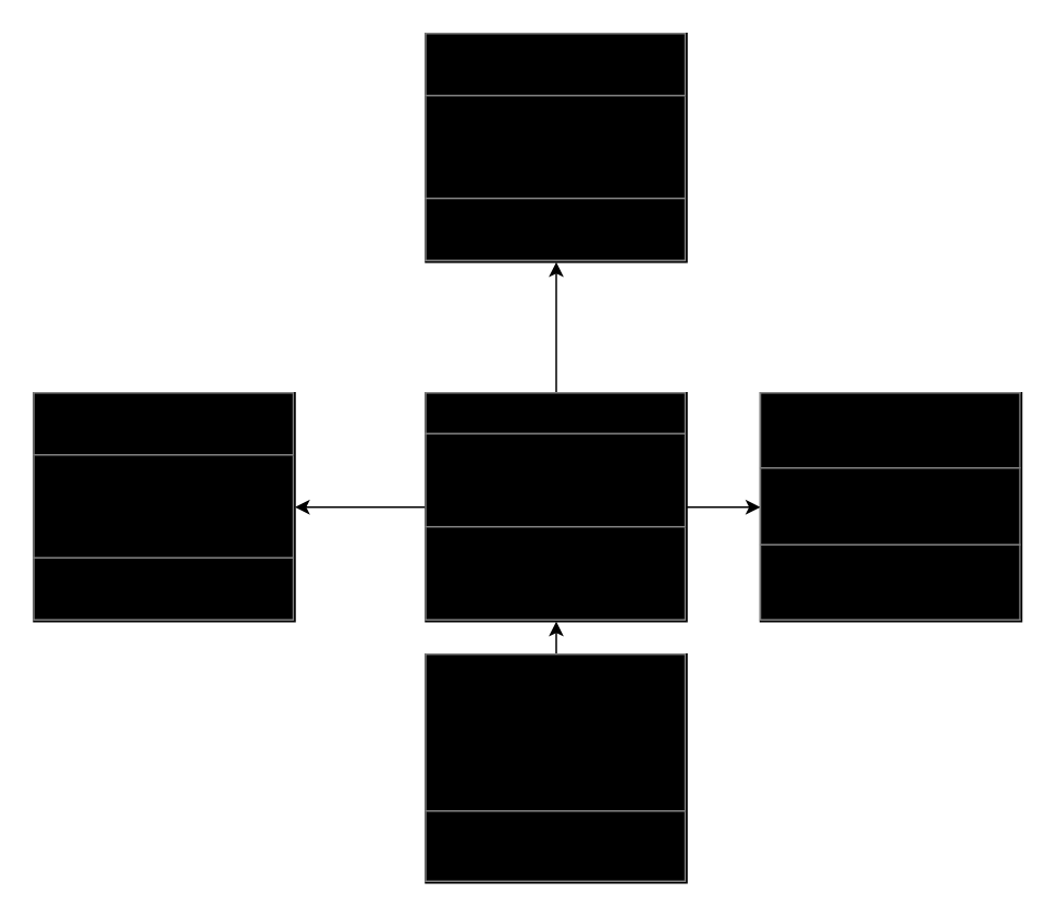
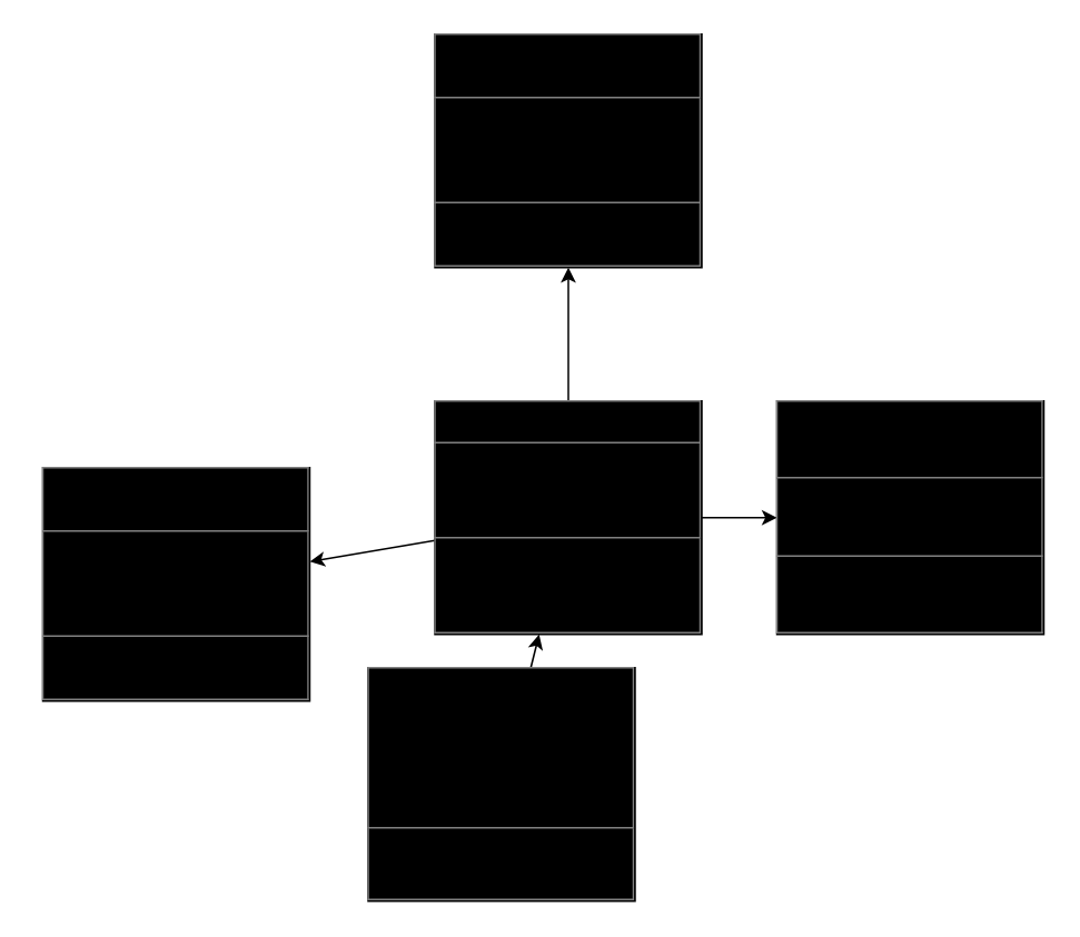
- <mxCell id="5" value="&lt;table border=&quot;1&quot; width=&quot;100%&quot; height=&quot;100%&quot; cellpadding=&quot;4&quot; style=&quot;width:100%;height:100%;border-collapse:collapse;&quot;&gt;&lt;tbody&gt;&lt;tr&gt;&lt;th align=&quot;center&quot;&gt;user&lt;/th&gt;&lt;/tr&gt;&lt;tr&gt;&lt;td align=&quot;center&quot;&gt;auth-&amp;gt;&amp;nbsp;&lt;br&gt;email, username, cookies&lt;br&gt;(refresh and access)&lt;/td&gt;&lt;/tr&gt;&lt;tr&gt;&lt;td align=&quot;center&quot;&gt;user credits&lt;br&gt;&lt;br&gt;user pdf(cloundinary)&lt;/td&gt;&lt;/tr&gt;&lt;/tbody&gt;&lt;/table&gt;" style="text;html=1;whiteSpace=wrap;strokeColor=#000000;fillColor=#000000;overflow=fill;" parent="1" vertex="1"><mxGeometry x="260" y="240" width="160" height="140" as="geometry" /></mxCell>
+ <mxCell id="5" value="&lt;table border=&quot;1&quot; width=&quot;100%&quot; height=&quot;100%&quot; cellpadding=&quot;4&quot; style=&quot;width:100%;height:100%;border-collapse:collapse;&quot;&gt;&lt;tbody&gt;&lt;tr&gt;&lt;th align=&quot;center&quot;&gt;user&lt;/th&gt;&lt;/tr&gt;&lt;tr&gt;&lt;td align=&quot;center&quot;&gt;auth-&amp;gt;&amp;nbsp;&lt;br&gt;email, username, cookies&lt;br&gt;(refresh and access)&lt;/td&gt;&lt;/tr&gt;&lt;tr&gt;&lt;td align=&quot;center&quot;&gt;user credits&lt;br&gt;&lt;br&gt;user history(cloundinary)&lt;/td&gt;&lt;/tr&gt;&lt;/tbody&gt;&lt;/table&gt;" style="text;html=1;whiteSpace=wrap;strokeColor=#000000;fillColor=#000000;overflow=fill;" parent="1" vertex="1"><mxGeometry x="260" y="240" width="160" height="140" as="geometry" /></mxCell>
- <mxCell id="9" value="&lt;table border=&quot;1&quot; width=&quot;100%&quot; height=&quot;100%&quot; cellpadding=&quot;4&quot; style=&quot;width:100%;height:100%;border-collapse:collapse;&quot;&gt;&lt;tbody&gt;&lt;tr&gt;&lt;th align=&quot;center&quot;&gt;i love api&lt;/th&gt;&lt;/tr&gt;&lt;tr&gt;&lt;td align=&quot;center&quot;&gt;api intergration for different services&lt;/td&gt;&lt;/tr&gt;&lt;tr&gt;&lt;td align=&quot;center&quot;&gt;&lt;br&gt;&lt;/td&gt;&lt;/tr&gt;&lt;/tbody&gt;&lt;/table&gt;" style="text;html=1;whiteSpace=wrap;strokeColor=#000000;fillColor=#000000;overflow=fill;" parent="1" vertex="1"><mxGeometry x="20" y="240" width="160" height="140" as="geometry" /></mxCell>
+ <mxCell id="9" value="&lt;table border=&quot;1&quot; width=&quot;100%&quot; height=&quot;100%&quot; cellpadding=&quot;4&quot; style=&quot;width:100%;height:100%;border-collapse:collapse;&quot;&gt;&lt;tbody&gt;&lt;tr&gt;&lt;th align=&quot;center&quot;&gt;i love api&lt;/th&gt;&lt;/tr&gt;&lt;tr&gt;&lt;td align=&quot;center&quot;&gt;api intergration for different services&lt;/td&gt;&lt;/tr&gt;&lt;tr&gt;&lt;td align=&quot;center&quot;&gt;&lt;br&gt;&lt;/td&gt;&lt;/tr&gt;&lt;/tbody&gt;&lt;/table&gt;" style="text;html=1;whiteSpace=wrap;strokeColor=#000000;fillColor=#000000;overflow=fill;" parent="1" vertex="1"><mxGeometry x="25" y="280" width="160" height="140" as="geometry" /></mxCell>
- <mxCell id="8" value="&lt;table border=&quot;1&quot; width=&quot;100%&quot; height=&quot;100%&quot; cellpadding=&quot;4&quot; style=&quot;width:100%;height:100%;border-collapse:collapse;&quot;&gt;&lt;tbody&gt;&lt;tr&gt;&lt;th align=&quot;center&quot;&gt;Payment&lt;br&gt;&lt;br&gt;stripe&lt;/th&gt;&lt;/tr&gt;&lt;tr&gt;&lt;td align=&quot;center&quot;&gt;&lt;br&gt;&lt;/td&gt;&lt;/tr&gt;&lt;/tbody&gt;&lt;/table&gt;" style="text;html=1;whiteSpace=wrap;strokeColor=#000000;fillColor=#000000;overflow=fill;" parent="1" vertex="1"><mxGeometry x="260" y="400" width="160" height="140" as="geometry" /></mxCell>
+ <mxCell id="8" value="&lt;table border=&quot;1&quot; width=&quot;100%&quot; height=&quot;100%&quot; cellpadding=&quot;4&quot; style=&quot;width:100%;height:100%;border-collapse:collapse;&quot;&gt;&lt;tbody&gt;&lt;tr&gt;&lt;th align=&quot;center&quot;&gt;Payment&lt;br&gt;&lt;br&gt;stripe&lt;/th&gt;&lt;/tr&gt;&lt;tr&gt;&lt;td align=&quot;center&quot;&gt;&lt;br&gt;&lt;/td&gt;&lt;/tr&gt;&lt;/tbody&gt;&lt;/table&gt;" style="text;html=1;whiteSpace=wrap;strokeColor=#000000;fillColor=#000000;overflow=fill;" parent="1" vertex="1"><mxGeometry x="220" y="400" width="160" height="140" as="geometry" /></mxCell>
